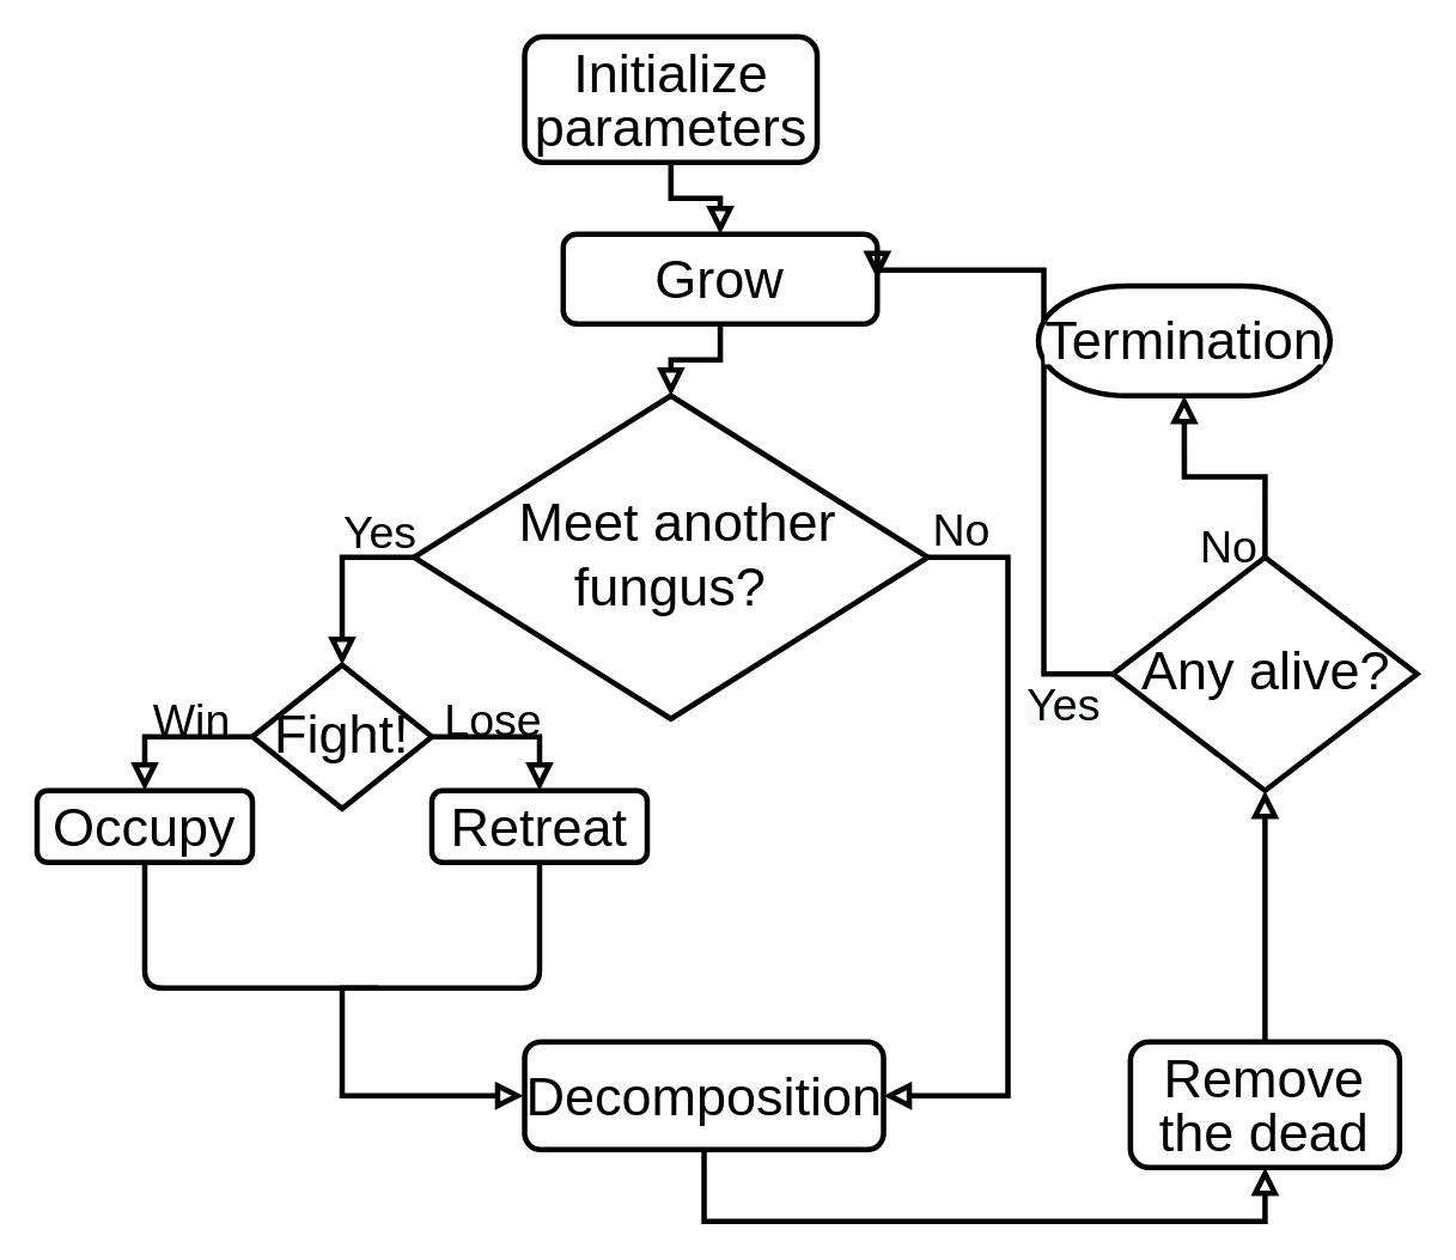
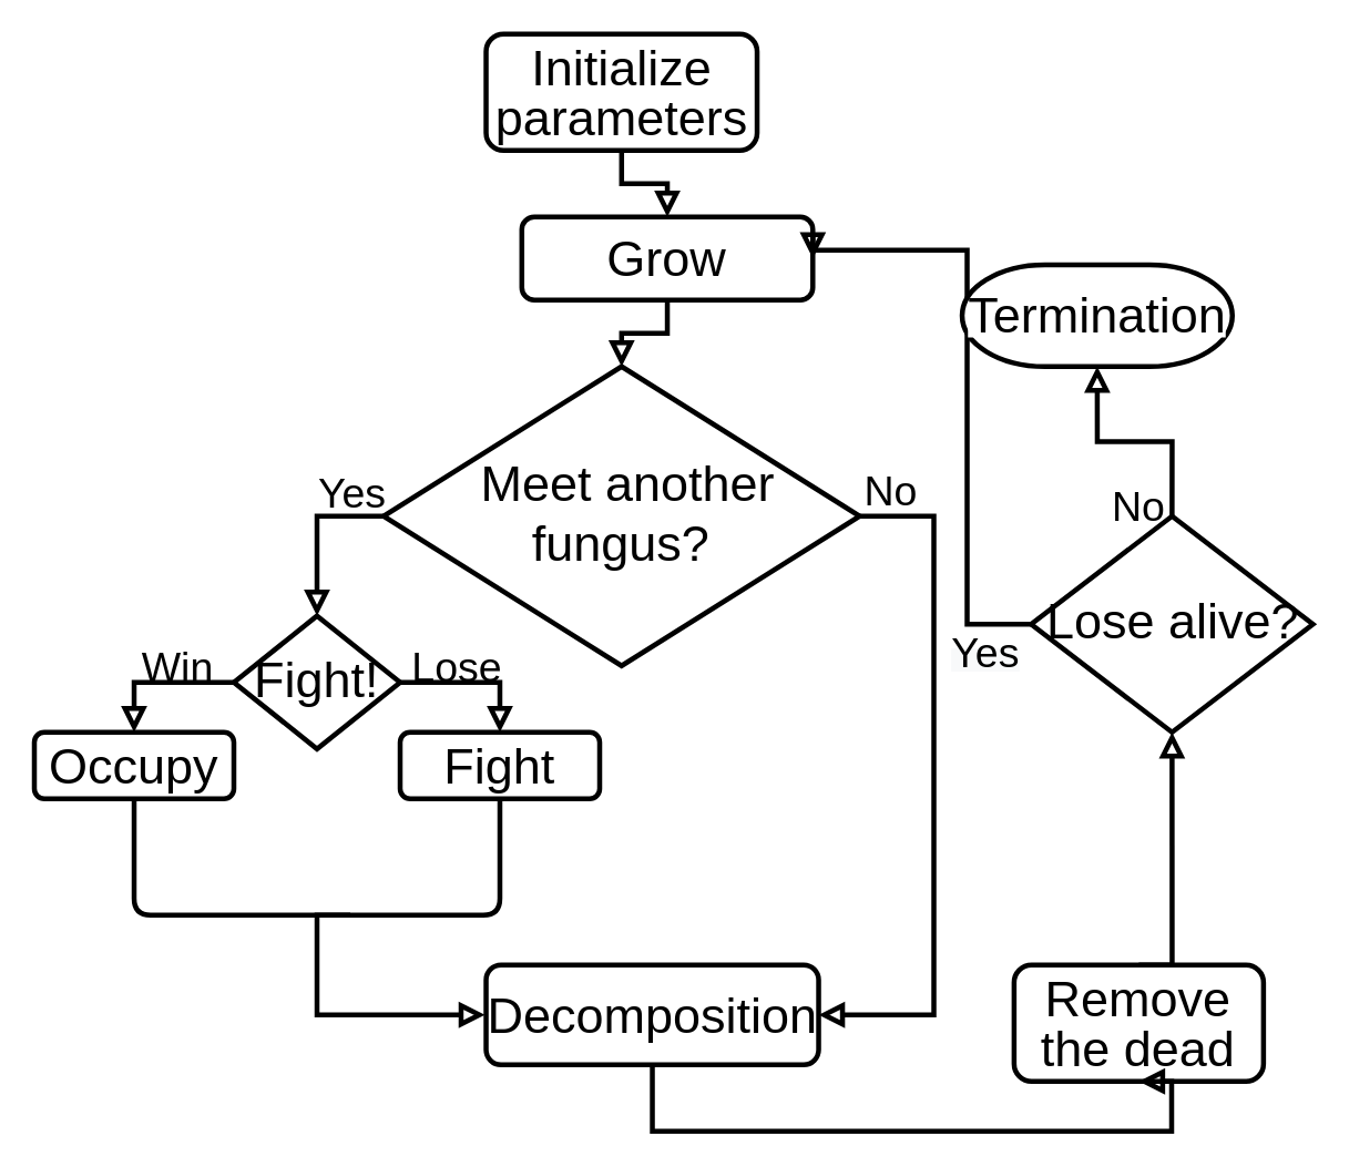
- <mxCell id="19" value="&lt;font style=&quot;font-size: 30px&quot;&gt;Any alive?&lt;/font&gt;" style="rhombus;whiteSpace=wrap;html=1;shadow=0;fontFamily=Helvetica;fontSize=12;align=center;strokeWidth=3;spacing=6;spacingTop=-4;" parent="1" vertex="1"><mxGeometry x="619.5" y="310" width="169.5" height="130" as="geometry" /></mxCell>
+ <mxCell id="19" value="&lt;font style=&quot;font-size: 30px&quot;&gt;Lose alive?&lt;/font&gt;" style="rhombus;whiteSpace=wrap;html=1;shadow=0;fontFamily=Helvetica;fontSize=12;align=center;strokeWidth=3;spacing=6;spacingTop=-4;" parent="1" vertex="1"><mxGeometry x="619.5" y="310" width="169.5" height="130" as="geometry" /></mxCell>
- <mxCell id="14" value="&lt;font style=&quot;font-size: 30px&quot;&gt;Retreat&lt;/font&gt;" style="rounded=1;whiteSpace=wrap;html=1;fontSize=12;glass=0;strokeWidth=3;shadow=0;" parent="1" vertex="1"><mxGeometry x="240" y="440" width="120" height="40" as="geometry" /></mxCell>
+ <mxCell id="14" value="&lt;font style=&quot;font-size: 30px&quot;&gt;Fight&lt;/font&gt;" style="rounded=1;whiteSpace=wrap;html=1;fontSize=12;glass=0;strokeWidth=3;shadow=0;" parent="1" vertex="1"><mxGeometry x="240" y="440" width="120" height="40" as="geometry" /></mxCell>
- <mxCell id="20" value="&lt;font style=&quot;font-size: 30px ; line-height: 100%&quot;&gt;Remove &lt;br&gt;the dead&lt;/font&gt;" style="whiteSpace=wrap;html=1;rounded=1;shadow=0;strokeWidth=3;glass=0;" parent="1" vertex="1"><mxGeometry x="629.25" y="580" width="150" height="70" as="geometry" /></mxCell>
+ <mxCell id="20" value="&lt;font style=&quot;font-size: 30px ; line-height: 100%&quot;&gt;Remove &lt;br&gt;the dead&lt;/font&gt;" style="whiteSpace=wrap;html=1;rounded=1;shadow=0;strokeWidth=3;glass=0;" parent="1" vertex="1"><mxGeometry x="609.25" y="580" width="150" height="70" as="geometry" /></mxCell>
